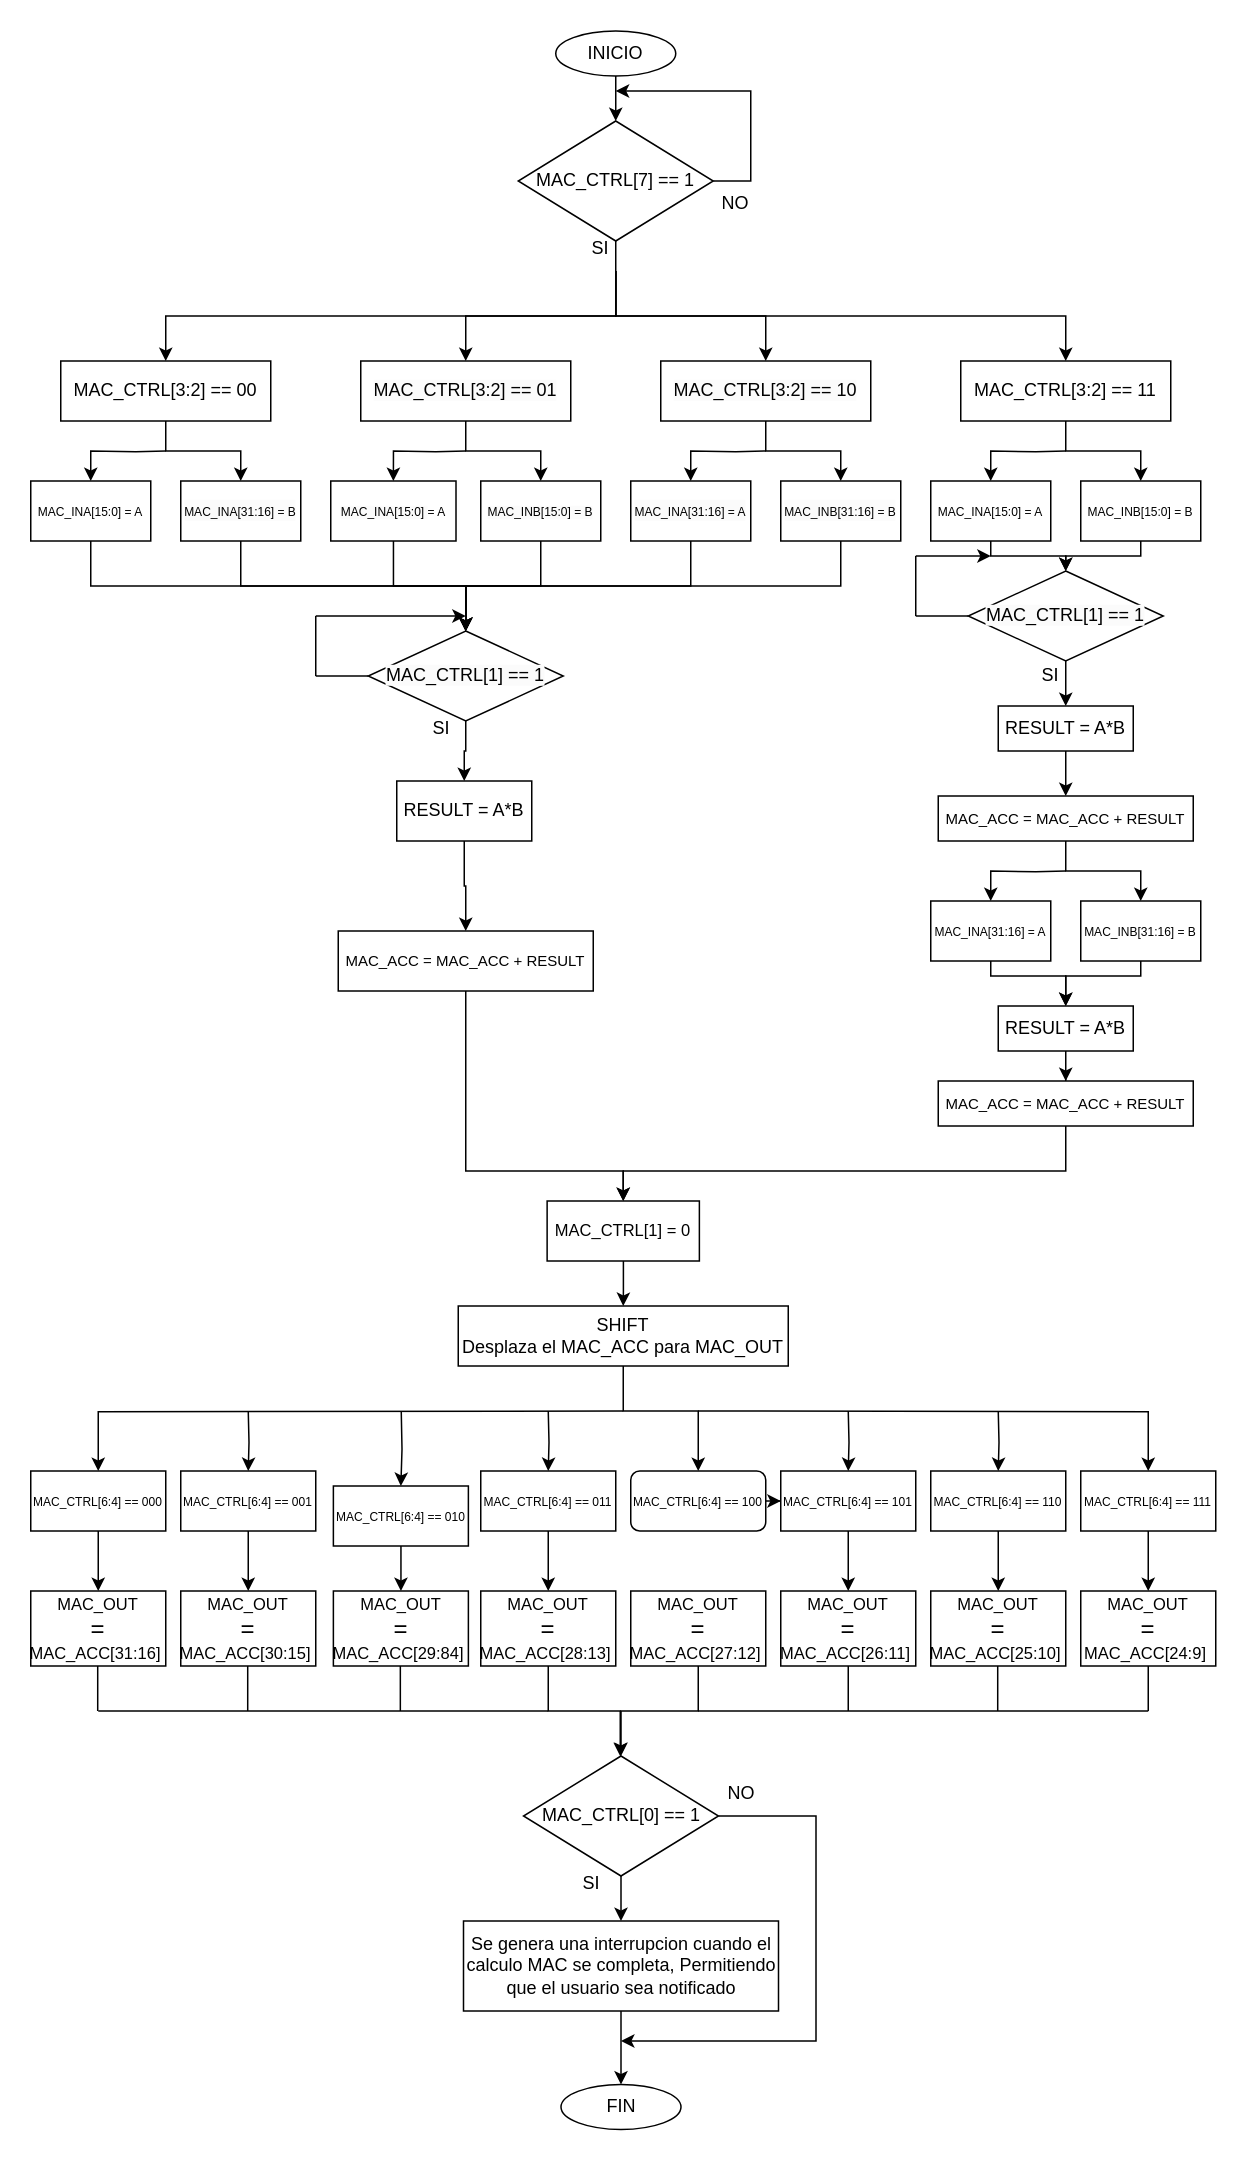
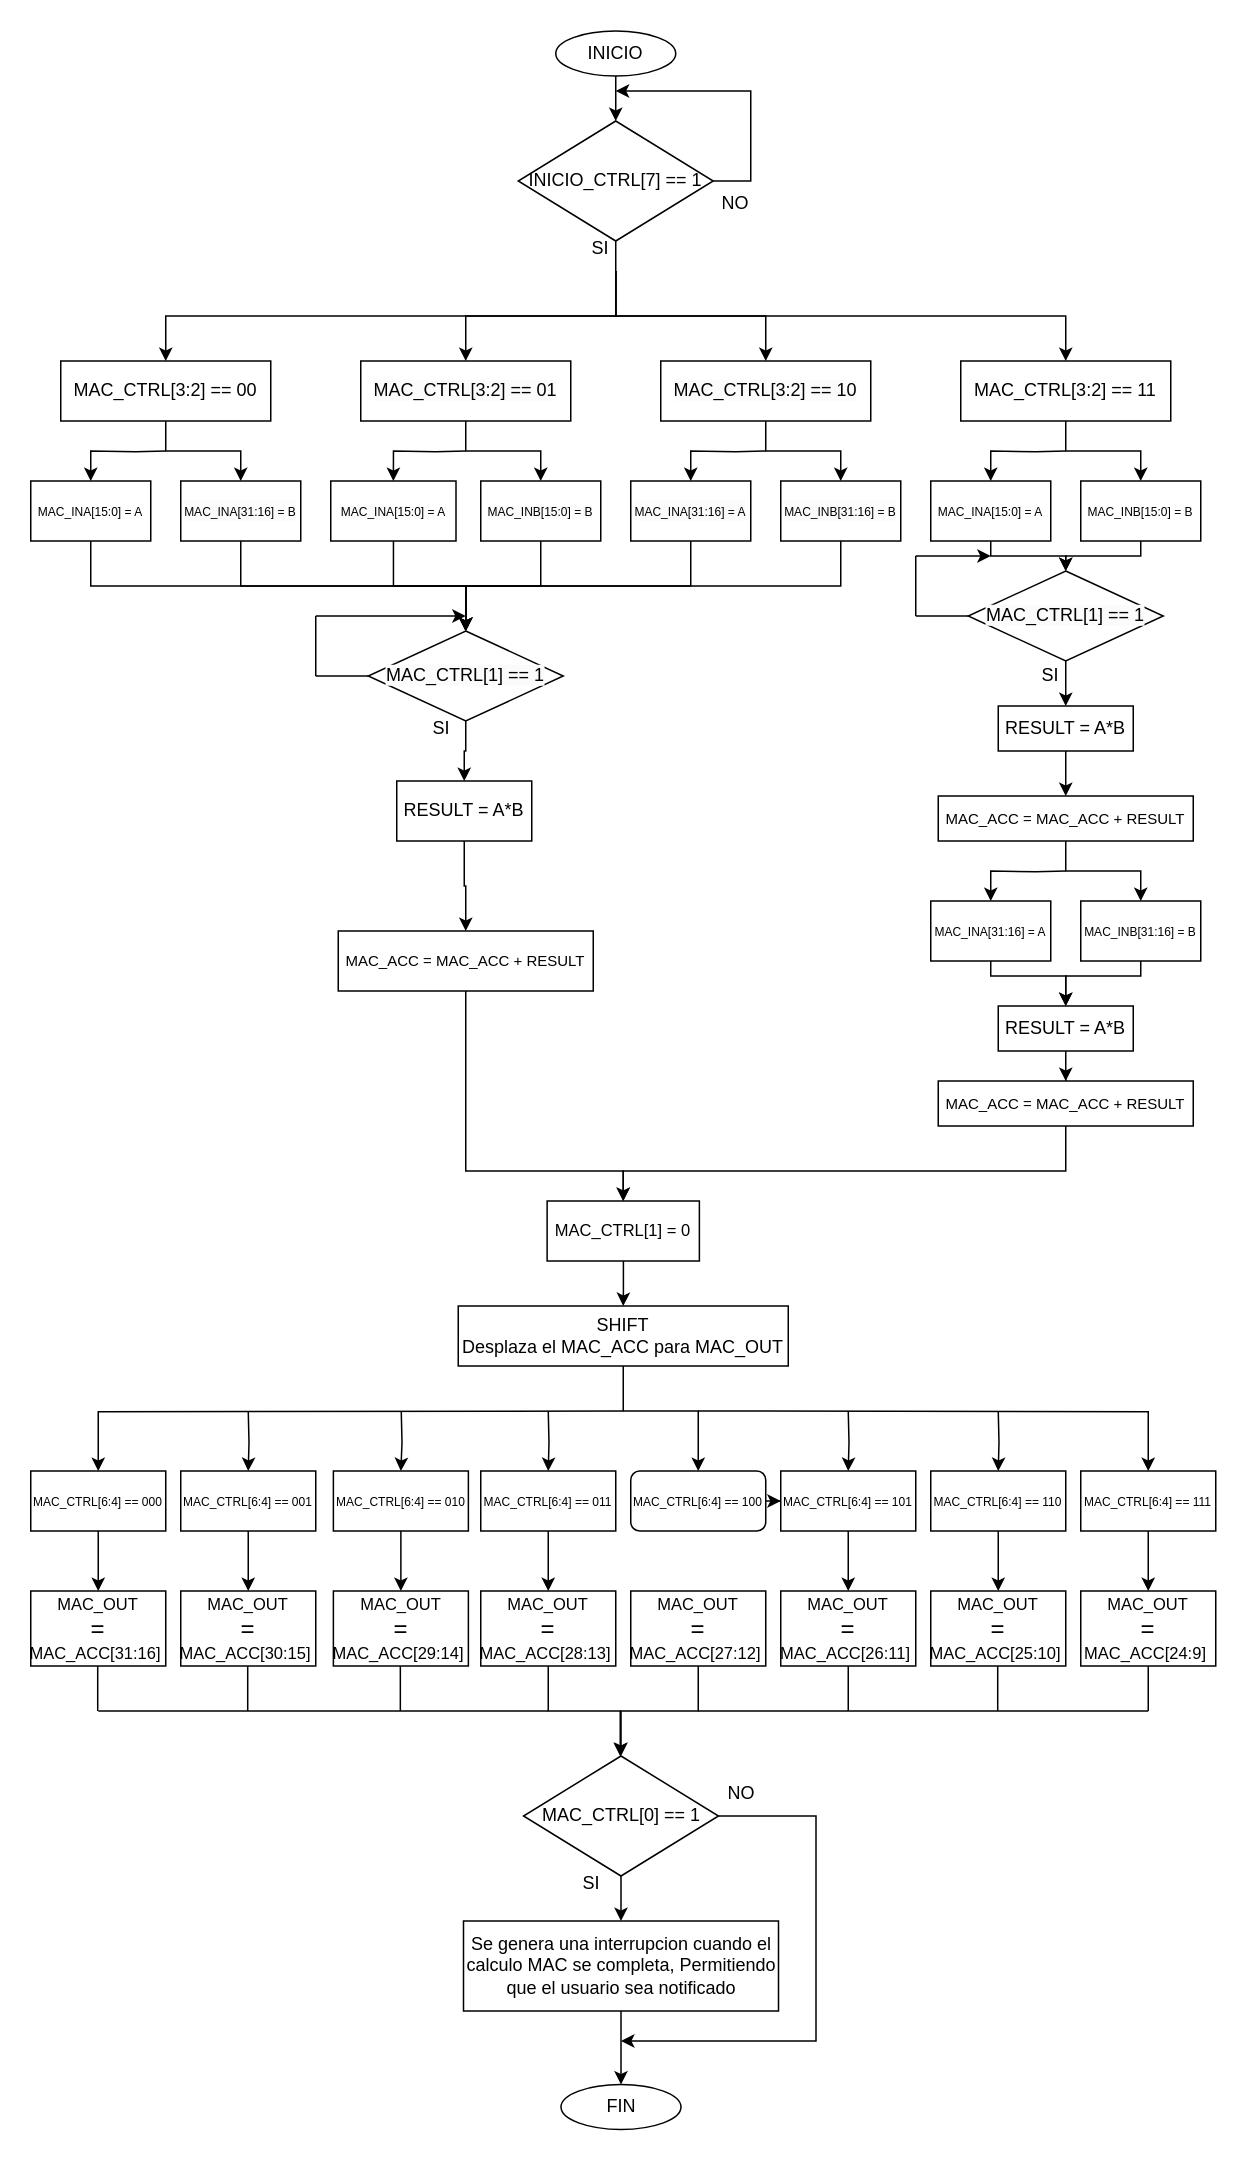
- <mxCell id="6" value="MAC_CTRL[7] == 1" style="rhombus;whiteSpace=wrap;html=1;" parent="1" vertex="1"><mxGeometry x="345" y="80" width="130" height="80" as="geometry" /></mxCell>
+ <mxCell id="6" value="INICIO_CTRL[7] == 1" style="rhombus;whiteSpace=wrap;html=1;" parent="1" vertex="1"><mxGeometry x="345" y="80" width="130" height="80" as="geometry" /></mxCell>
- <mxCell id="80" value="&lt;font style=&quot;font-size: 8px;&quot;&gt;MAC_CTRL[6:4] == 010&lt;/font&gt;" style="rounded=0;whiteSpace=wrap;html=1;" parent="1" vertex="1"><mxGeometry x="221.75" y="990" width="90" height="40" as="geometry" /></mxCell>
+ <mxCell id="80" value="&lt;font style=&quot;font-size: 8px;&quot;&gt;MAC_CTRL[6:4] == 010&lt;/font&gt;" style="rounded=0;whiteSpace=wrap;html=1;" parent="1" vertex="1"><mxGeometry x="221.75" y="980" width="90" height="40" as="geometry" /></mxCell>
- <mxCell id="99" value="&lt;font style=&quot;font-size: 11px;&quot;&gt;MAC_OUT&lt;/font&gt;&lt;div&gt;&lt;font style=&quot;&quot;&gt;&lt;font size=&quot;3&quot;&gt;=&lt;/font&gt;&lt;br&gt;&lt;/font&gt;&lt;div&gt;&lt;div&gt;&lt;font style=&quot;&quot;&gt;&lt;font style=&quot;font-size: 11px;&quot;&gt;MAC_ACC[29:84]&lt;/font&gt;&amp;nbsp;&lt;/font&gt;&lt;/div&gt;&lt;/div&gt;&lt;/div&gt;" style="rounded=0;whiteSpace=wrap;html=1;" vertex="1" parent="1"><mxGeometry x="221.75" y="1060" width="90" height="50" as="geometry" /></mxCell>
+ <mxCell id="99" value="&lt;font style=&quot;font-size: 11px;&quot;&gt;MAC_OUT&lt;/font&gt;&lt;div&gt;&lt;font style=&quot;&quot;&gt;&lt;font size=&quot;3&quot;&gt;=&lt;/font&gt;&lt;br&gt;&lt;/font&gt;&lt;div&gt;&lt;div&gt;&lt;font style=&quot;&quot;&gt;&lt;font style=&quot;font-size: 11px;&quot;&gt;MAC_ACC[29:14]&lt;/font&gt;&amp;nbsp;&lt;/font&gt;&lt;/div&gt;&lt;/div&gt;&lt;/div&gt;" style="rounded=0;whiteSpace=wrap;html=1;" vertex="1" parent="1"><mxGeometry x="221.75" y="1060" width="90" height="50" as="geometry" /></mxCell>
